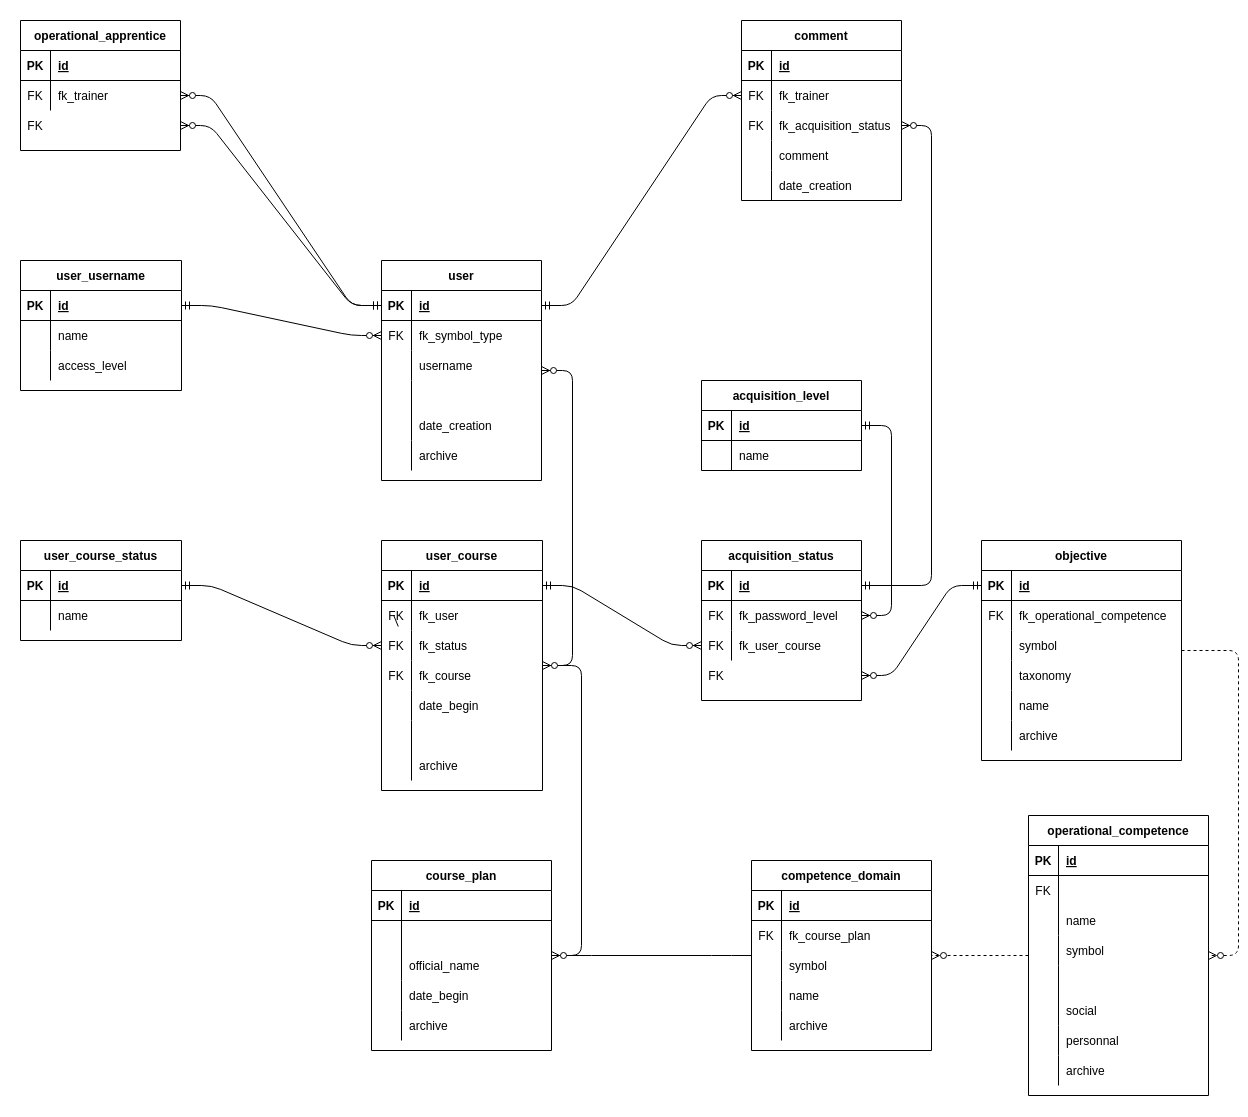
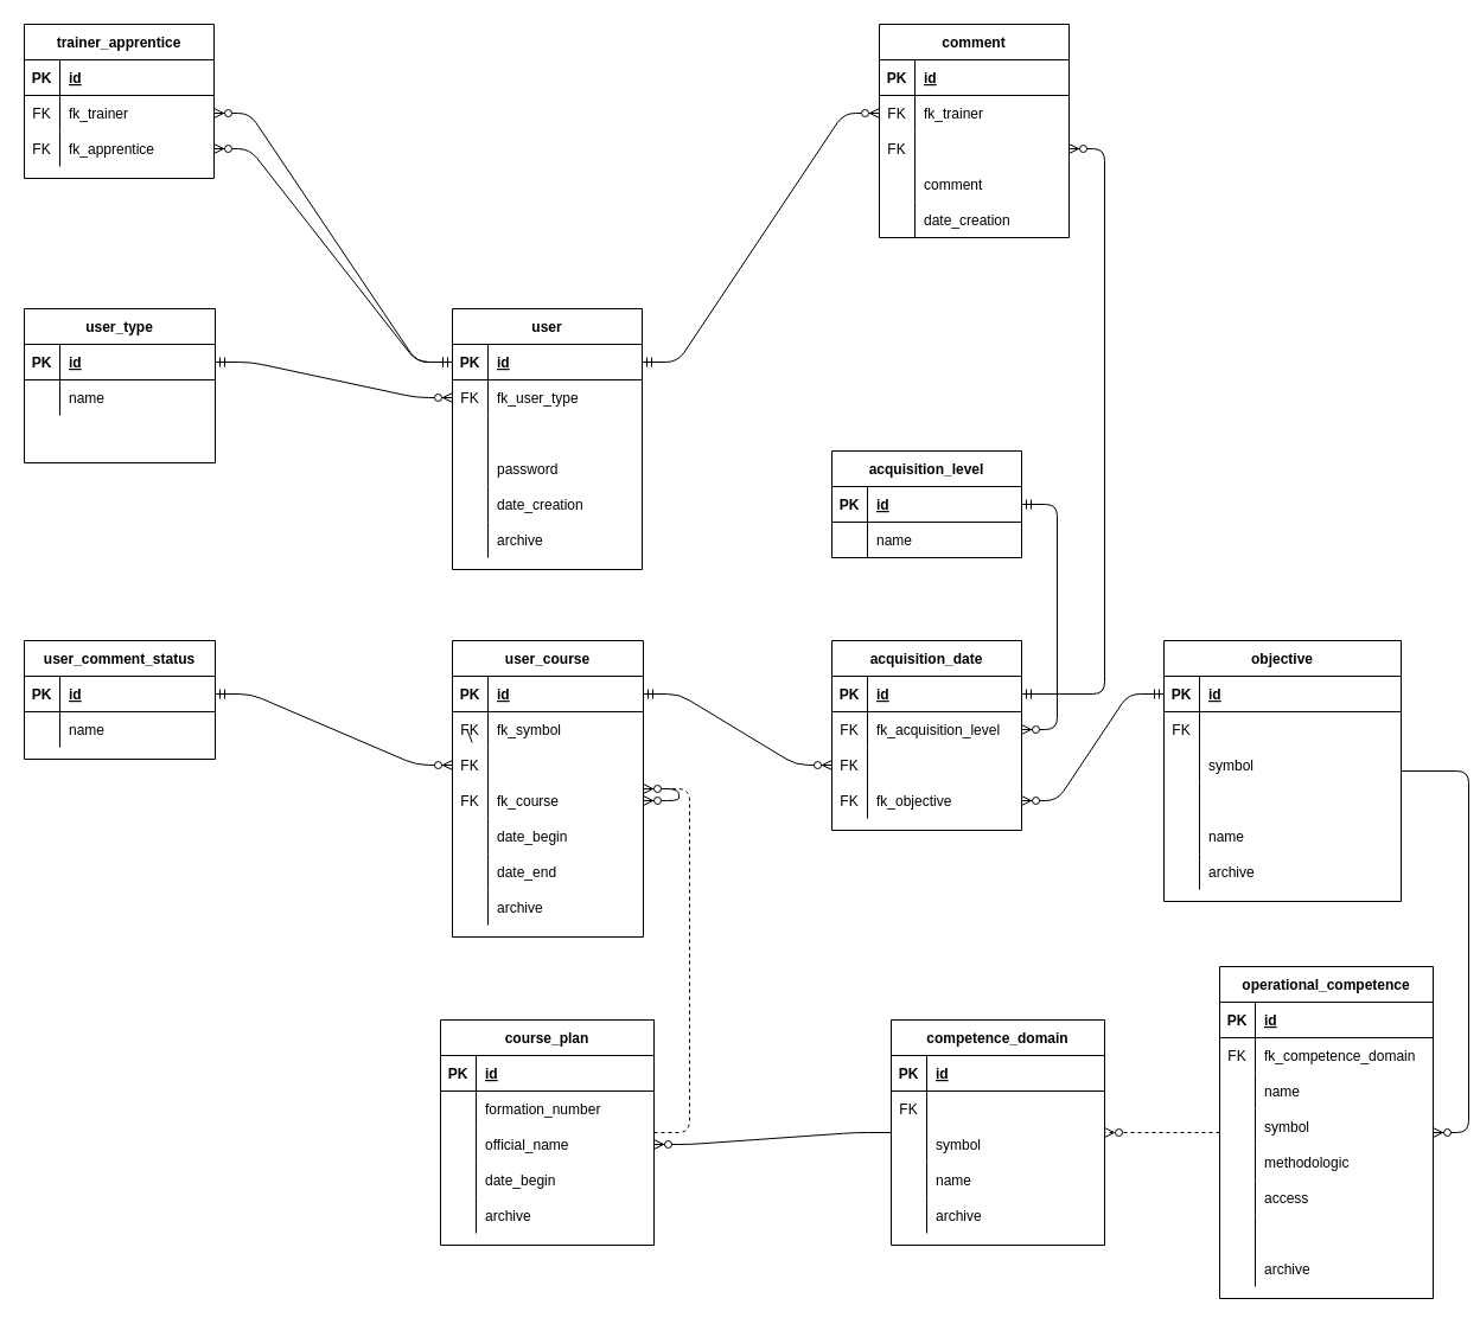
- <mxCell id="74" value="operational_apprentice" style="shape=table;startSize=30;container=1;collapsible=1;childLayout=tableLayout;fixedRows=1;rowLines=0;fontStyle=1;align=center;resizeLast=1;" parent="1" vertex="1"><mxGeometry x="20" y="20" width="160" height="130" as="geometry" /></mxCell>
+ <mxCell id="74" value="trainer_apprentice" style="shape=table;startSize=30;container=1;collapsible=1;childLayout=tableLayout;fixedRows=1;rowLines=0;fontStyle=1;align=center;resizeLast=1;" parent="1" vertex="1"><mxGeometry x="20" y="20" width="160" height="130" as="geometry" /></mxCell>
+ <mxCell id="83" value="fk_apprentice" style="shape=partialRectangle;connectable=0;fillColor=none;top=0;left=0;bottom=0;right=0;align=left;spacingLeft=6;fontStyle=0;overflow=hidden;" parent="81" vertex="1"><mxGeometry x="30" width="130" height="30" as="geometry" /></mxCell>
- <mxCell id="22" value="fk_acquisition_status" style="shape=partialRectangle;connectable=0;fillColor=none;top=0;left=0;bottom=0;right=0;align=left;spacingLeft=6;fontStyle=0;overflow=hidden;" parent="20" vertex="1"><mxGeometry x="30" width="130" height="30" as="geometry" /></mxCell>
- <mxCell id="44" value="user_username" style="shape=table;startSize=30;container=1;collapsible=1;childLayout=tableLayout;fixedRows=1;rowLines=0;fontStyle=1;align=center;resizeLast=1;" parent="1" vertex="1"><mxGeometry x="20" y="260" width="161" height="130" as="geometry" /></mxCell>
+ <mxCell id="44" value="user_type" style="shape=table;startSize=30;container=1;collapsible=1;childLayout=tableLayout;fixedRows=1;rowLines=0;fontStyle=1;align=center;resizeLast=1;" parent="1" vertex="1"><mxGeometry x="20" y="260" width="161" height="130" as="geometry" /></mxCell>
- <mxCell id="60" value="fk_symbol_type" style="shape=partialRectangle;connectable=0;fillColor=none;top=0;left=0;bottom=0;right=0;align=left;spacingLeft=6;fontStyle=0;overflow=hidden;" parent="58" vertex="1"><mxGeometry x="30" width="130" height="30" as="geometry" /></mxCell>
+ <mxCell id="60" value="fk_user_type" style="shape=partialRectangle;connectable=0;fillColor=none;top=0;left=0;bottom=0;right=0;align=left;spacingLeft=6;fontStyle=0;overflow=hidden;" parent="58" vertex="1"><mxGeometry x="30" width="130" height="30" as="geometry" /></mxCell>
- <mxCell id="53" value="access_level" style="shape=partialRectangle;connectable=0;fillColor=none;top=0;left=0;bottom=0;right=0;align=left;spacingLeft=6;overflow=hidden;" parent="51" vertex="1"><mxGeometry x="30" width="131" height="30" as="geometry" /></mxCell>
- <mxCell id="63" value="username" style="shape=partialRectangle;connectable=0;fillColor=none;top=0;left=0;bottom=0;right=0;align=left;spacingLeft=6;overflow=hidden;" parent="61" vertex="1"><mxGeometry x="30" width="130" height="30" as="geometry" /></mxCell>
+ <mxCell id="66" value="password" style="shape=partialRectangle;connectable=0;fillColor=none;top=0;left=0;bottom=0;right=0;align=left;spacingLeft=6;overflow=hidden;" parent="64" vertex="1"><mxGeometry x="30" width="130" height="30" as="geometry" /></mxCell>
- <mxCell id="151" value="" style="edgeStyle=entityRelationEdgeStyle;fontSize=12;html=1;endArrow=ERzeroToMany;endFill=1;" edge="1" parent="1" source="91" target="54"><mxGeometry width="100" height="100" relative="1" as="geometry"><mxPoint x="301" y="560" as="sourcePoint" /><mxPoint x="401" y="460" as="targetPoint" /></mxGeometry></mxCell>
+ <mxCell id="151" value="" style="edgeStyle=entityRelationEdgeStyle;fontSize=12;html=1;endArrow=ERzeroToMany;endFill=1;" edge="1" parent="1" source="91" target="103"><mxGeometry width="100" height="100" relative="1" as="geometry"><mxPoint x="301" y="560" as="sourcePoint" /><mxPoint x="401" y="460" as="targetPoint" /></mxGeometry></mxCell>
- <mxCell id="84" value="user_course_status" style="shape=table;startSize=30;container=1;collapsible=1;childLayout=tableLayout;fixedRows=1;rowLines=0;fontStyle=1;align=center;resizeLast=1;" parent="1" vertex="1"><mxGeometry x="20" y="540" width="161" height="100" as="geometry" /></mxCell>
+ <mxCell id="84" value="user_comment_status" style="shape=table;startSize=30;container=1;collapsible=1;childLayout=tableLayout;fixedRows=1;rowLines=0;fontStyle=1;align=center;resizeLast=1;" parent="1" vertex="1"><mxGeometry x="20" y="540" width="161" height="100" as="geometry" /></mxCell>
- <mxCell id="30" value="acquisition_status" style="shape=table;startSize=30;container=1;collapsible=1;childLayout=tableLayout;fixedRows=1;rowLines=0;fontStyle=1;align=center;resizeLast=1;" parent="1" vertex="1"><mxGeometry x="701" y="540" width="160" height="160" as="geometry" /></mxCell>
+ <mxCell id="30" value="acquisition_date" style="shape=table;startSize=30;container=1;collapsible=1;childLayout=tableLayout;fixedRows=1;rowLines=0;fontStyle=1;align=center;resizeLast=1;" parent="1" vertex="1"><mxGeometry x="701" y="540" width="160" height="160" as="geometry" /></mxCell>
- <mxCell id="97" value="fk_user" style="shape=partialRectangle;connectable=0;fillColor=none;top=0;left=0;bottom=0;right=0;align=left;spacingLeft=6;fontStyle=0;overflow=hidden;" parent="95" vertex="1"><mxGeometry x="30" width="131" height="30" as="geometry" /></mxCell>
+ <mxCell id="97" value="fk_symbol" style="shape=partialRectangle;connectable=0;fillColor=none;top=0;left=0;bottom=0;right=0;align=left;spacingLeft=6;fontStyle=0;overflow=hidden;" parent="95" vertex="1"><mxGeometry x="30" width="131" height="30" as="geometry" /></mxCell>
- <mxCell id="36" value="fk_password_level" style="shape=partialRectangle;connectable=0;fillColor=none;top=0;left=0;bottom=0;right=0;align=left;spacingLeft=6;fontStyle=0;overflow=hidden;" parent="34" vertex="1"><mxGeometry x="30" width="130" height="30" as="geometry" /></mxCell>
+ <mxCell id="36" value="fk_acquisition_level" style="shape=partialRectangle;connectable=0;fillColor=none;top=0;left=0;bottom=0;right=0;align=left;spacingLeft=6;fontStyle=0;overflow=hidden;" parent="34" vertex="1"><mxGeometry x="30" width="130" height="30" as="geometry" /></mxCell>
- <mxCell id="120" value="fk_operational_competence" style="shape=partialRectangle;connectable=0;fillColor=none;top=0;left=0;bottom=0;right=0;align=left;spacingLeft=6;fontStyle=0;overflow=hidden;" parent="118" vertex="1"><mxGeometry x="30" width="170" height="30" as="geometry" /></mxCell>
- <mxCell id="100" value="fk_status" style="shape=partialRectangle;connectable=0;fillColor=none;top=0;left=0;bottom=0;right=0;align=left;spacingLeft=6;fontStyle=0;overflow=hidden;" parent="98" vertex="1"><mxGeometry x="30" width="131" height="30" as="geometry" /></mxCell>
- <mxCell id="39" value="fk_user_course" style="shape=partialRectangle;connectable=0;fillColor=none;top=0;left=0;bottom=0;right=0;align=left;spacingLeft=6;fontStyle=0;overflow=hidden;" parent="37" vertex="1"><mxGeometry x="30" width="130" height="30" as="geometry" /></mxCell>
+ <mxCell id="42" value="fk_objective" style="shape=partialRectangle;connectable=0;fillColor=none;top=0;left=0;bottom=0;right=0;align=left;spacingLeft=6;fontStyle=0;overflow=hidden;" parent="40" vertex="1"><mxGeometry x="30" width="130" height="30" as="geometry" /></mxCell>
- <mxCell id="126" value="taxonomy" style="shape=partialRectangle;connectable=0;fillColor=none;top=0;left=0;bottom=0;right=0;align=left;spacingLeft=6;overflow=hidden;" parent="124" vertex="1"><mxGeometry x="30" width="170" height="30" as="geometry" /></mxCell>
+ <mxCell id="109" value="date_end" style="shape=partialRectangle;connectable=0;fillColor=none;top=0;left=0;bottom=0;right=0;align=left;spacingLeft=6;overflow=hidden;" parent="107" vertex="1"><mxGeometry x="30" width="131" height="30" as="geometry" /></mxCell>
- <mxCell id="196" value="" style="edgeStyle=entityRelationEdgeStyle;fontSize=12;html=1;endArrow=ERzeroToMany;endFill=1;dashed=1;" edge="1" parent="1" source="114" target="170"><mxGeometry width="100" height="100" relative="1" as="geometry"><mxPoint x="921" y="890" as="sourcePoint" /><mxPoint x="1021" y="790" as="targetPoint" /></mxGeometry></mxCell>
+ <mxCell id="196" value="" style="edgeStyle=entityRelationEdgeStyle;fontSize=12;html=1;endArrow=ERzeroToMany;endFill=1;" edge="1" parent="1" source="114" target="170"><mxGeometry width="100" height="100" relative="1" as="geometry"><mxPoint x="921" y="890" as="sourcePoint" /><mxPoint x="1021" y="790" as="targetPoint" /></mxGeometry></mxCell>
- <mxCell id="152" value="" style="edgeStyle=entityRelationEdgeStyle;fontSize=12;html=1;endArrow=ERzeroToMany;endFill=1;" edge="1" parent="1" source="135" target="91"><mxGeometry width="100" height="100" relative="1" as="geometry"><mxPoint x="181" y="780" as="sourcePoint" /><mxPoint x="281" y="680" as="targetPoint" /></mxGeometry></mxCell>
+ <mxCell id="152" value="" style="edgeStyle=entityRelationEdgeStyle;fontSize=12;html=1;endArrow=ERzeroToMany;endFill=1;dashed=1;" edge="1" parent="1" source="135" target="91"><mxGeometry width="100" height="100" relative="1" as="geometry"><mxPoint x="181" y="780" as="sourcePoint" /><mxPoint x="281" y="680" as="targetPoint" /></mxGeometry></mxCell>
+ <mxCell id="176" value="fk_competence_domain" style="shape=partialRectangle;connectable=0;fillColor=none;top=0;left=0;bottom=0;right=0;align=left;spacingLeft=6;overflow=hidden;" vertex="1" parent="174"><mxGeometry x="30" width="150" height="30" as="geometry" /></mxCell>
+ <mxCell id="141" value="formation_number" style="shape=partialRectangle;connectable=0;fillColor=none;top=0;left=0;bottom=0;right=0;align=left;spacingLeft=6;overflow=hidden;" vertex="1" parent="139"><mxGeometry x="30" width="150" height="30" as="geometry" /></mxCell>
- <mxCell id="159" value="fk_course_plan" style="shape=partialRectangle;connectable=0;fillColor=none;top=0;left=0;bottom=0;right=0;align=left;spacingLeft=6;overflow=hidden;" vertex="1" parent="157"><mxGeometry x="30" width="150" height="30" as="geometry" /></mxCell>
- <mxCell id="169" value="" style="edgeStyle=entityRelationEdgeStyle;fontSize=12;html=1;endArrow=ERzeroToMany;endFill=1;" edge="1" parent="1" source="153" target="135"><mxGeometry width="100" height="100" relative="1" as="geometry"><mxPoint x="651" y="1010" as="sourcePoint" /><mxPoint x="751" y="910" as="targetPoint" /></mxGeometry></mxCell>
+ <mxCell id="169" value="" style="edgeStyle=entityRelationEdgeStyle;fontSize=12;html=1;endArrow=ERzeroToMany;endFill=1;" edge="1" parent="1" source="153" target="144"><mxGeometry width="100" height="100" relative="1" as="geometry"><mxPoint x="651" y="1010" as="sourcePoint" /><mxPoint x="751" y="910" as="targetPoint" /></mxGeometry></mxCell>
+ <mxCell id="185" value="methodologic" style="shape=partialRectangle;connectable=0;fillColor=none;top=0;left=0;bottom=0;right=0;align=left;spacingLeft=6;overflow=hidden;" vertex="1" parent="183"><mxGeometry x="30" width="150" height="30" as="geometry" /></mxCell>
- <mxCell id="188" value="social" style="shape=partialRectangle;connectable=0;fillColor=none;top=0;left=0;bottom=0;right=0;align=left;spacingLeft=6;overflow=hidden;" vertex="1" parent="186"><mxGeometry x="30" width="150" height="30" as="geometry" /></mxCell>
+ <mxCell id="188" value="access" style="shape=partialRectangle;connectable=0;fillColor=none;top=0;left=0;bottom=0;right=0;align=left;spacingLeft=6;overflow=hidden;" vertex="1" parent="186"><mxGeometry x="30" width="150" height="30" as="geometry" /></mxCell>
- <mxCell id="191" value="personnal" style="shape=partialRectangle;connectable=0;fillColor=none;top=0;left=0;bottom=0;right=0;align=left;spacingLeft=6;overflow=hidden;" vertex="1" parent="189"><mxGeometry x="30" width="150" height="30" as="geometry" /></mxCell>
